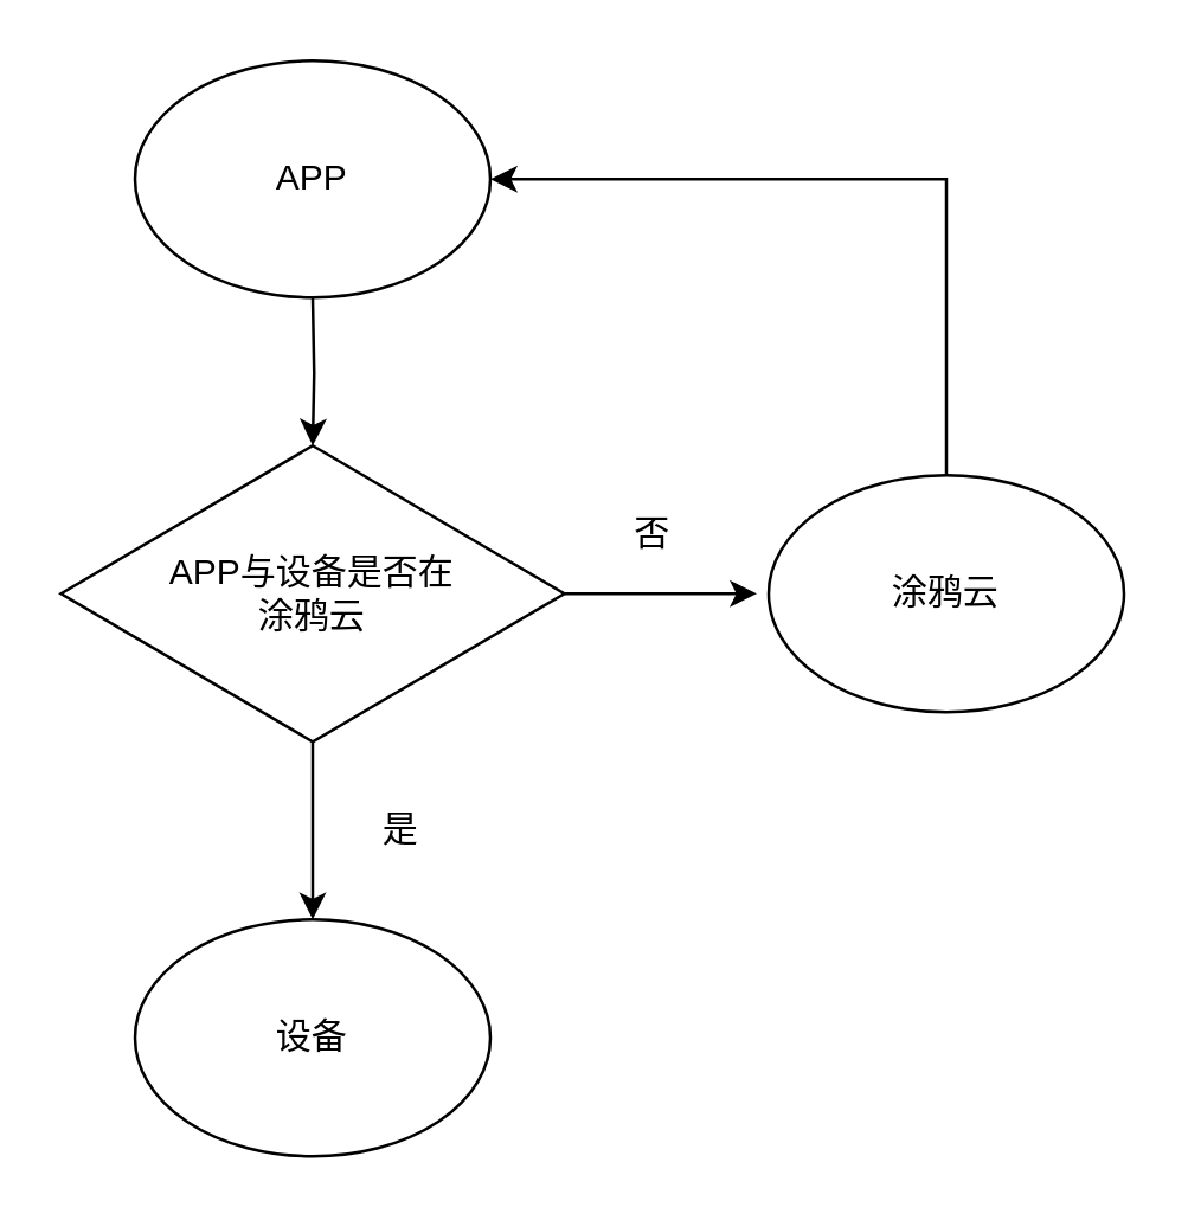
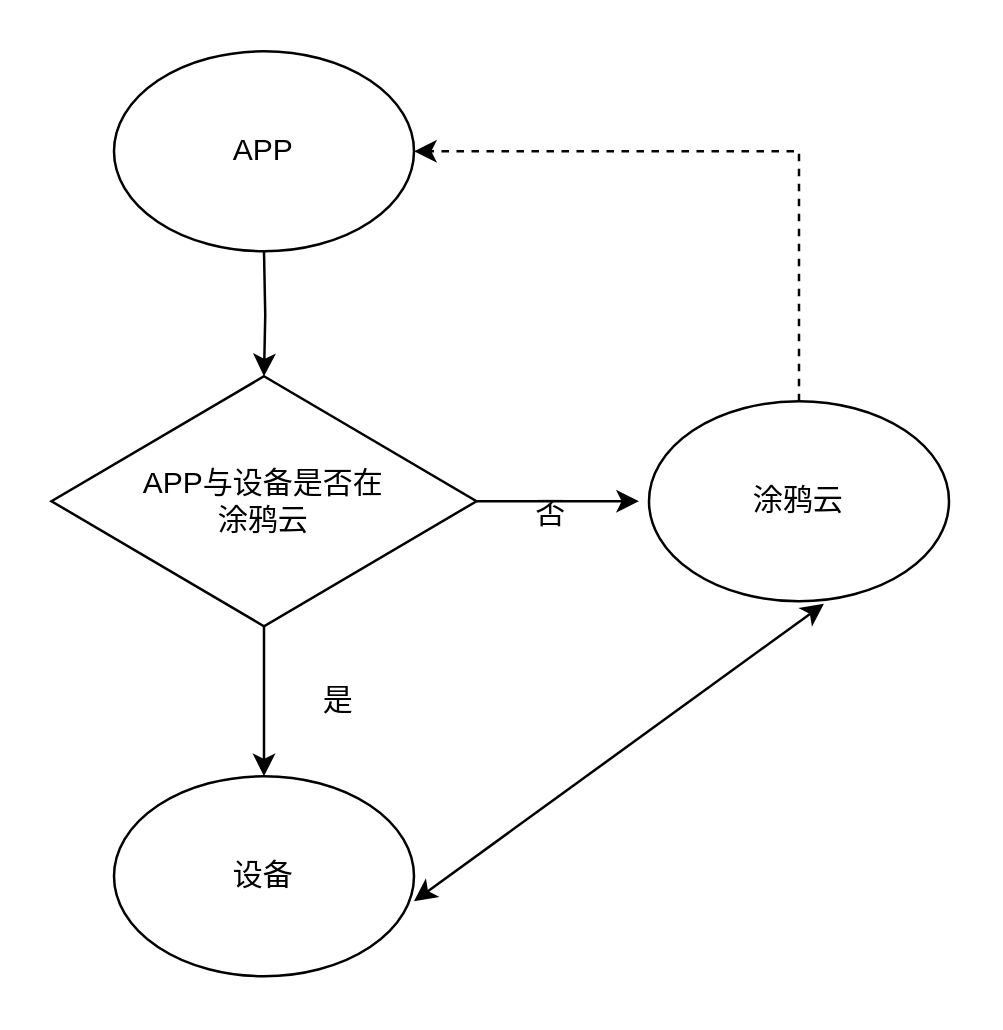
- <mxCell id="6" style="edgeStyle=orthogonalEdgeStyle;rounded=0;orthogonalLoop=1;jettySize=auto;html=1;entryX=1;entryY=0.5;entryDx=0;entryDy=0;" edge="1" parent="1" source="7" target="8"><mxGeometry relative="1" as="geometry"><Array as="points"><mxPoint x="319" y="60" /></Array></mxGeometry></mxCell>
+ <mxCell id="6" style="edgeStyle=orthogonalEdgeStyle;rounded=0;orthogonalLoop=1;jettySize=auto;html=1;entryX=1;entryY=0.5;entryDx=0;entryDy=0;dashed=1;" edge="1" parent="1" source="7" target="8"><mxGeometry relative="1" as="geometry"><Array as="points"><mxPoint x="319" y="60" /></Array></mxGeometry></mxCell>
- <mxCell id="11" value="否" style="text;html=1;strokeColor=none;fillColor=none;align=center;verticalAlign=middle;whiteSpace=wrap;rounded=0;" vertex="1" parent="1"><mxGeometry x="200" y="170" width="40" height="20" as="geometry" /></mxCell>
+ <mxCell id="11" value="否" style="text;html=1;strokeColor=none;fillColor=none;align=center;verticalAlign=middle;whiteSpace=wrap;rounded=0;" vertex="1" parent="1"><mxGeometry x="200" y="195" width="40" height="20" as="geometry" /></mxCell>
+ <mxCell id="12" value="" style="endArrow=classic;startArrow=classic;html=1;entryX=0.583;entryY=1.013;entryDx=0;entryDy=0;entryPerimeter=0;exitX=1;exitY=0.625;exitDx=0;exitDy=0;exitPerimeter=0;" edge="1" parent="1" source="9" target="7"><mxGeometry width="50" height="50" relative="1" as="geometry"><mxPoint x="175" y="360" as="sourcePoint" /><mxPoint x="295" y="300" as="targetPoint" /></mxGeometry></mxCell>
